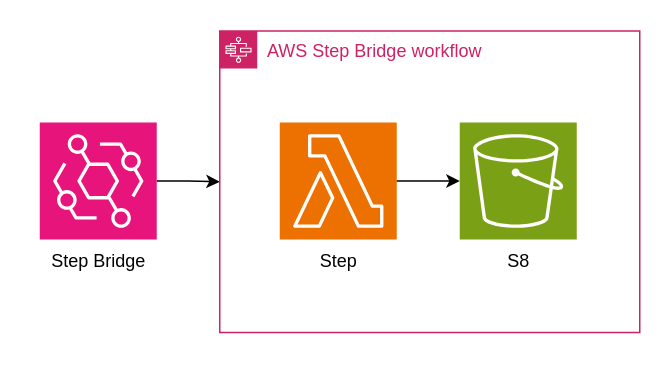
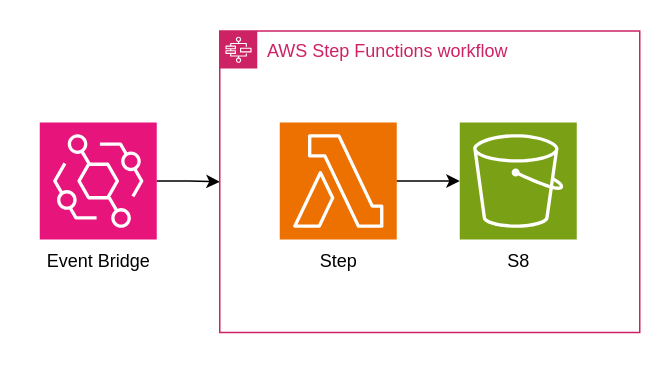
- <mxCell id="5" value="AWS Step Bridge workflow" style="points=[[0,0],[0.25,0],[0.5,0],[0.75,0],[1,0],[1,0.25],[1,0.5],[1,0.75],[1,1],[0.75,1],[0.5,1],[0.25,1],[0,1],[0,0.75],[0,0.5],[0,0.25]];outlineConnect=0;gradientColor=none;html=1;whiteSpace=wrap;fontSize=12;fontStyle=0;container=1;pointerEvents=0;collapsible=0;recursiveResize=0;shape=mxgraph.aws4.group;grIcon=mxgraph.aws4.group_aws_step_functions_workflow;strokeColor=#CD2264;fillColor=none;verticalAlign=top;align=left;spacingLeft=30;fontColor=#CD2264;dashed=0;" vertex="1" parent="1"><mxGeometry x="146" y="20" width="280" height="201" as="geometry" /></mxCell>
+ <mxCell id="5" value="AWS Step Functions workflow" style="points=[[0,0],[0.25,0],[0.5,0],[0.75,0],[1,0],[1,0.25],[1,0.5],[1,0.75],[1,1],[0.75,1],[0.5,1],[0.25,1],[0,1],[0,0.75],[0,0.5],[0,0.25]];outlineConnect=0;gradientColor=none;html=1;whiteSpace=wrap;fontSize=12;fontStyle=0;container=1;pointerEvents=0;collapsible=0;recursiveResize=0;shape=mxgraph.aws4.group;grIcon=mxgraph.aws4.group_aws_step_functions_workflow;strokeColor=#CD2264;fillColor=none;verticalAlign=top;align=left;spacingLeft=30;fontColor=#CD2264;dashed=0;" vertex="1" parent="1"><mxGeometry x="146" y="20" width="280" height="201" as="geometry" /></mxCell>
- <mxCell id="4" value="Step Bridge" style="text;html=1;align=center;verticalAlign=middle;resizable=0;points=[];autosize=1;strokeColor=none;fillColor=none;" parent="1" vertex="1"><mxGeometry x="20" y="159" width="90" height="30" as="geometry" /></mxCell>
+ <mxCell id="4" value="Event Bridge" style="text;html=1;align=center;verticalAlign=middle;resizable=0;points=[];autosize=1;strokeColor=none;fillColor=none;" parent="1" vertex="1"><mxGeometry x="20" y="159" width="90" height="30" as="geometry" /></mxCell>
